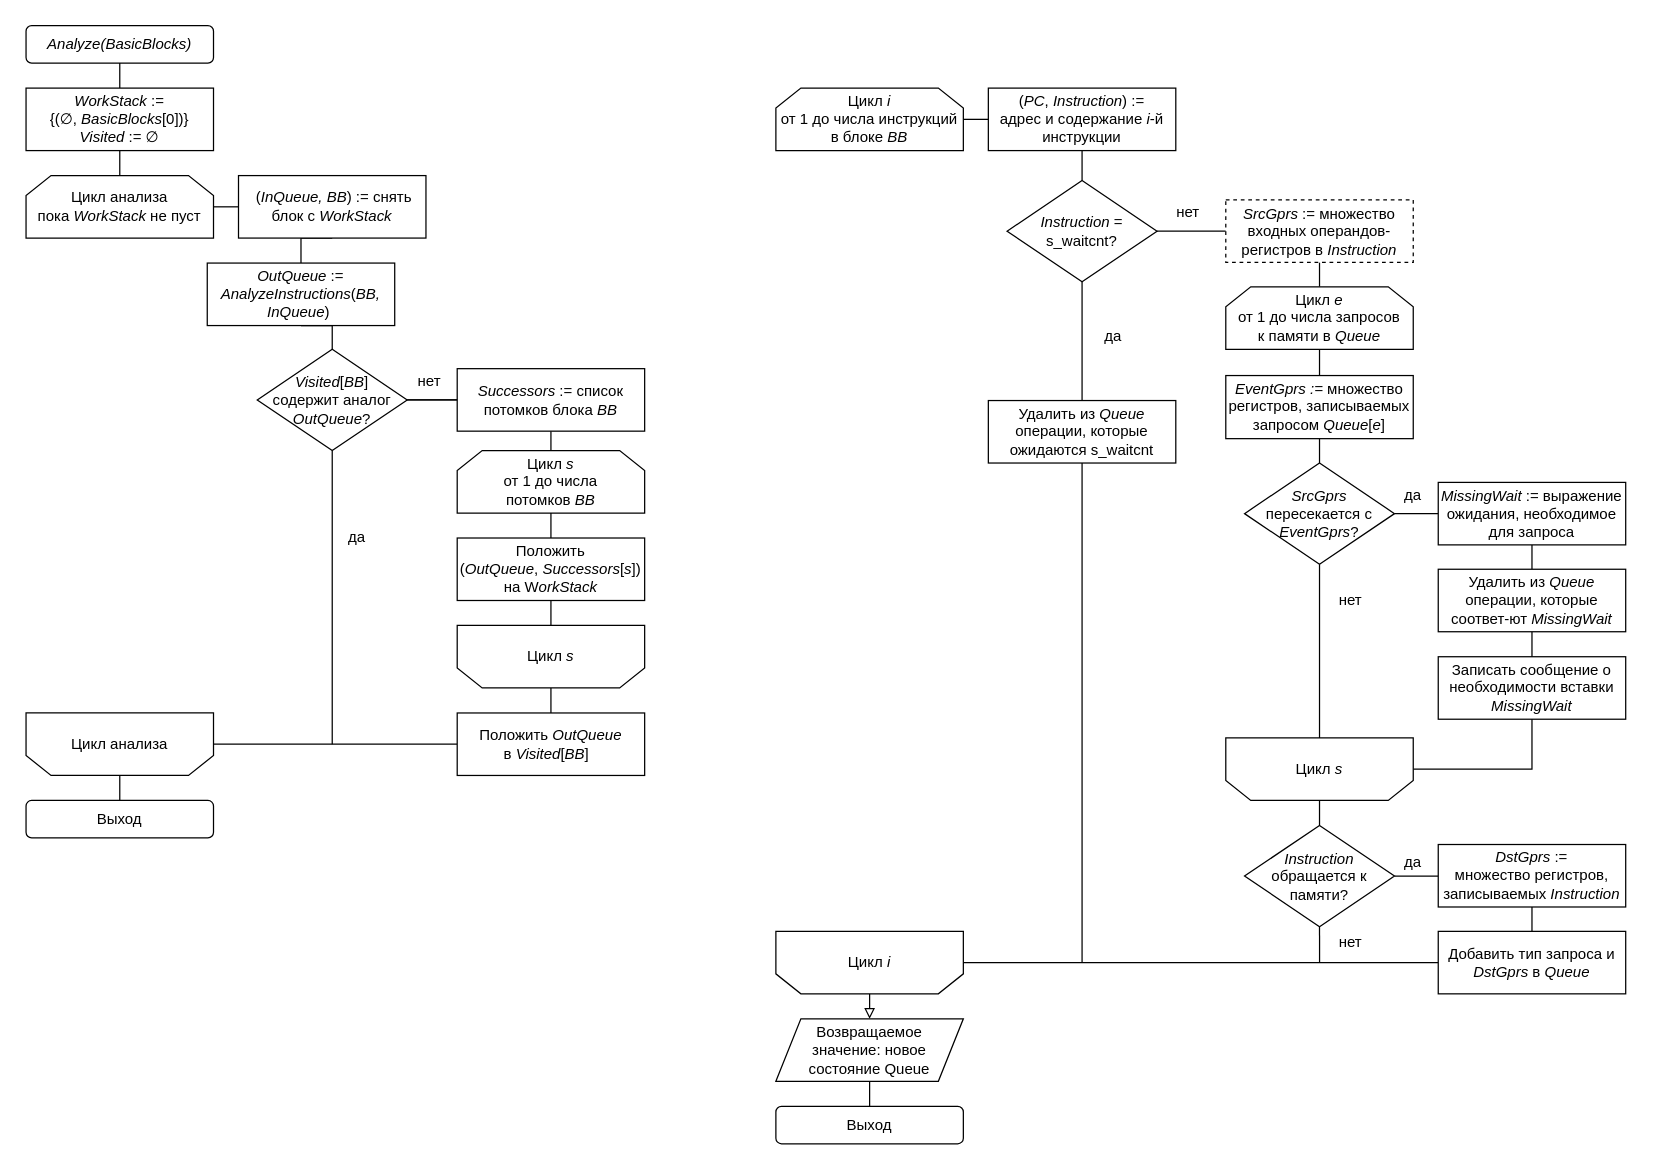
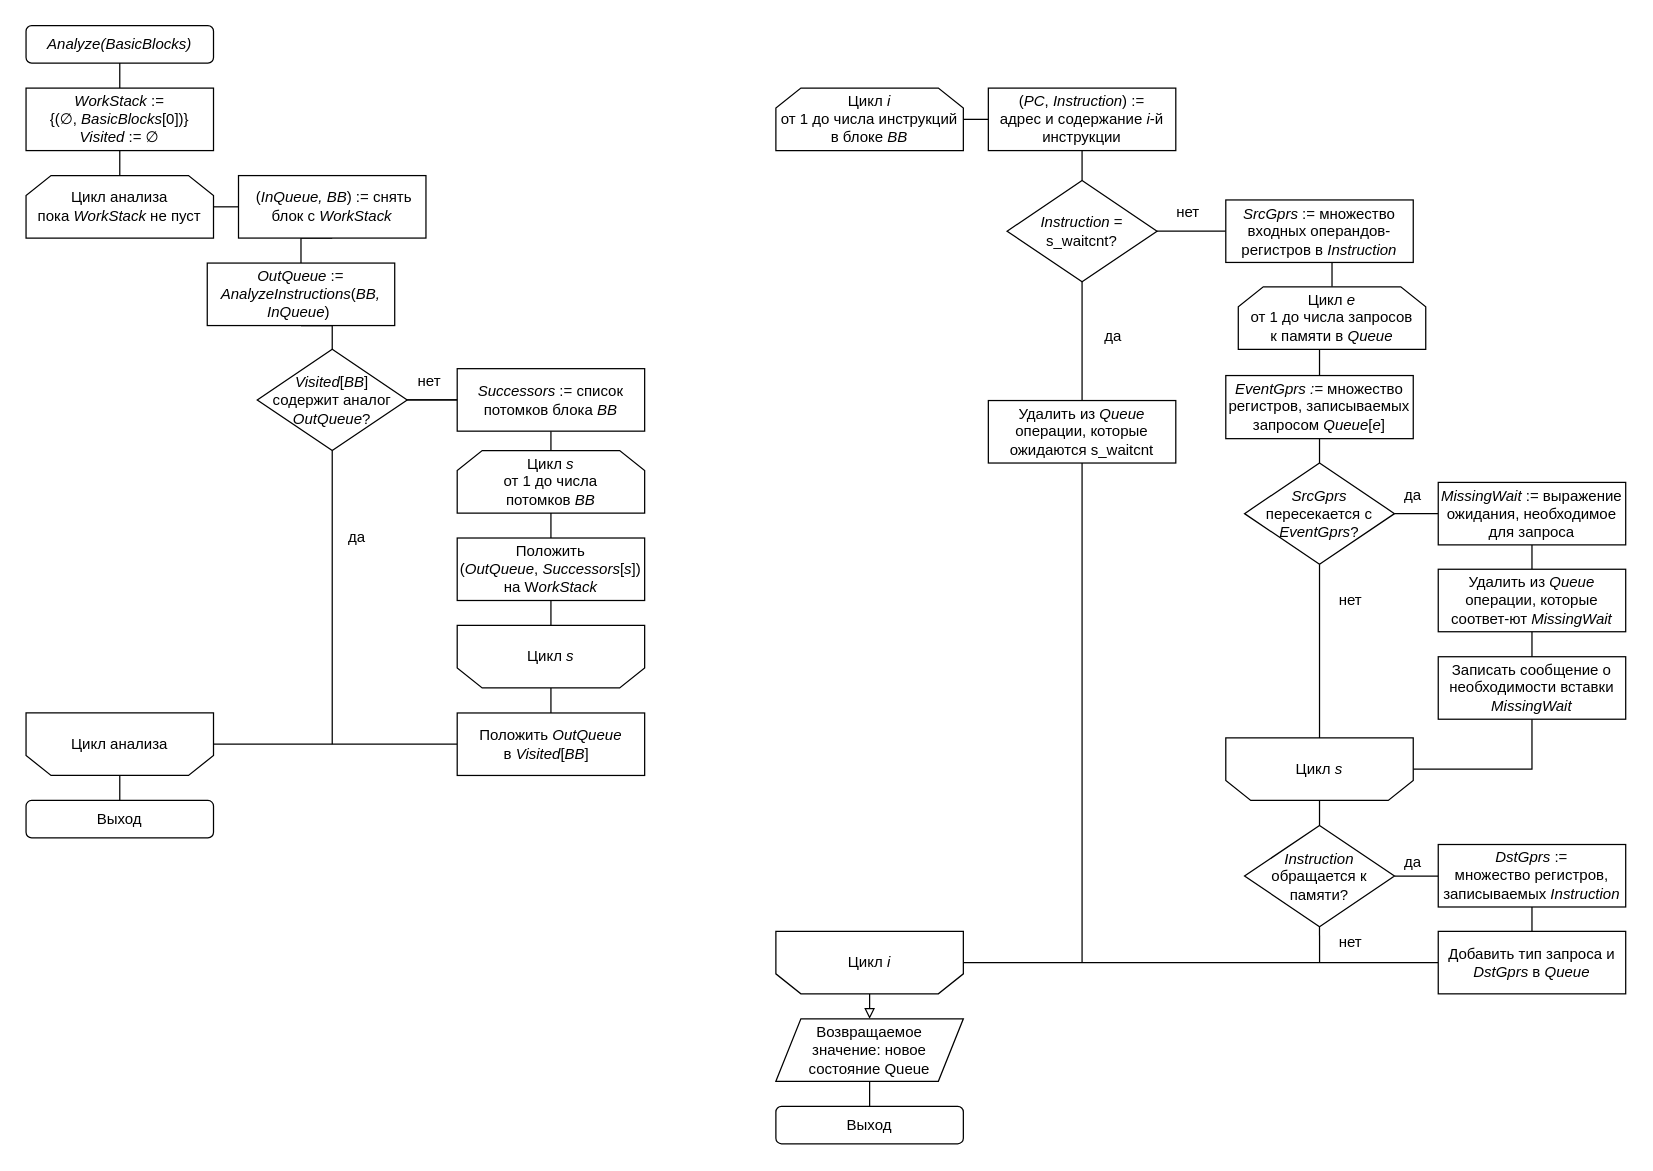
- <mxCell id="41" value="&lt;i&gt;SrcGprs&lt;/i&gt; := множество входных операндов-регистров в &lt;i&gt;Instruction&lt;/i&gt;" style="rounded=0;whiteSpace=wrap;html=1;dashed=1;" parent="1" vertex="1"><mxGeometry x="980" y="159.5" width="150" height="50" as="geometry" /></mxCell>
+ <mxCell id="41" value="&lt;i&gt;SrcGprs&lt;/i&gt; := множество входных операндов-регистров в &lt;i&gt;Instruction&lt;/i&gt;" style="rounded=0;whiteSpace=wrap;html=1;" parent="1" vertex="1"><mxGeometry x="980" y="159.5" width="150" height="50" as="geometry" /></mxCell>
- <mxCell id="45" value="Цикл &lt;i&gt;e&lt;/i&gt;&lt;br&gt;от 1 до числа запросов&lt;br&gt;к памяти в &lt;i&gt;Queue&lt;/i&gt;" style="shape=loopLimit;whiteSpace=wrap;html=1;" parent="1" vertex="1"><mxGeometry x="980" y="229" width="150" height="50" as="geometry" /></mxCell>
+ <mxCell id="45" value="Цикл &lt;i&gt;e&lt;/i&gt;&lt;br&gt;от 1 до числа запросов&lt;br&gt;к памяти в &lt;i&gt;Queue&lt;/i&gt;" style="shape=loopLimit;whiteSpace=wrap;html=1;" parent="1" vertex="1"><mxGeometry x="990" y="229" width="150" height="50" as="geometry" /></mxCell>
